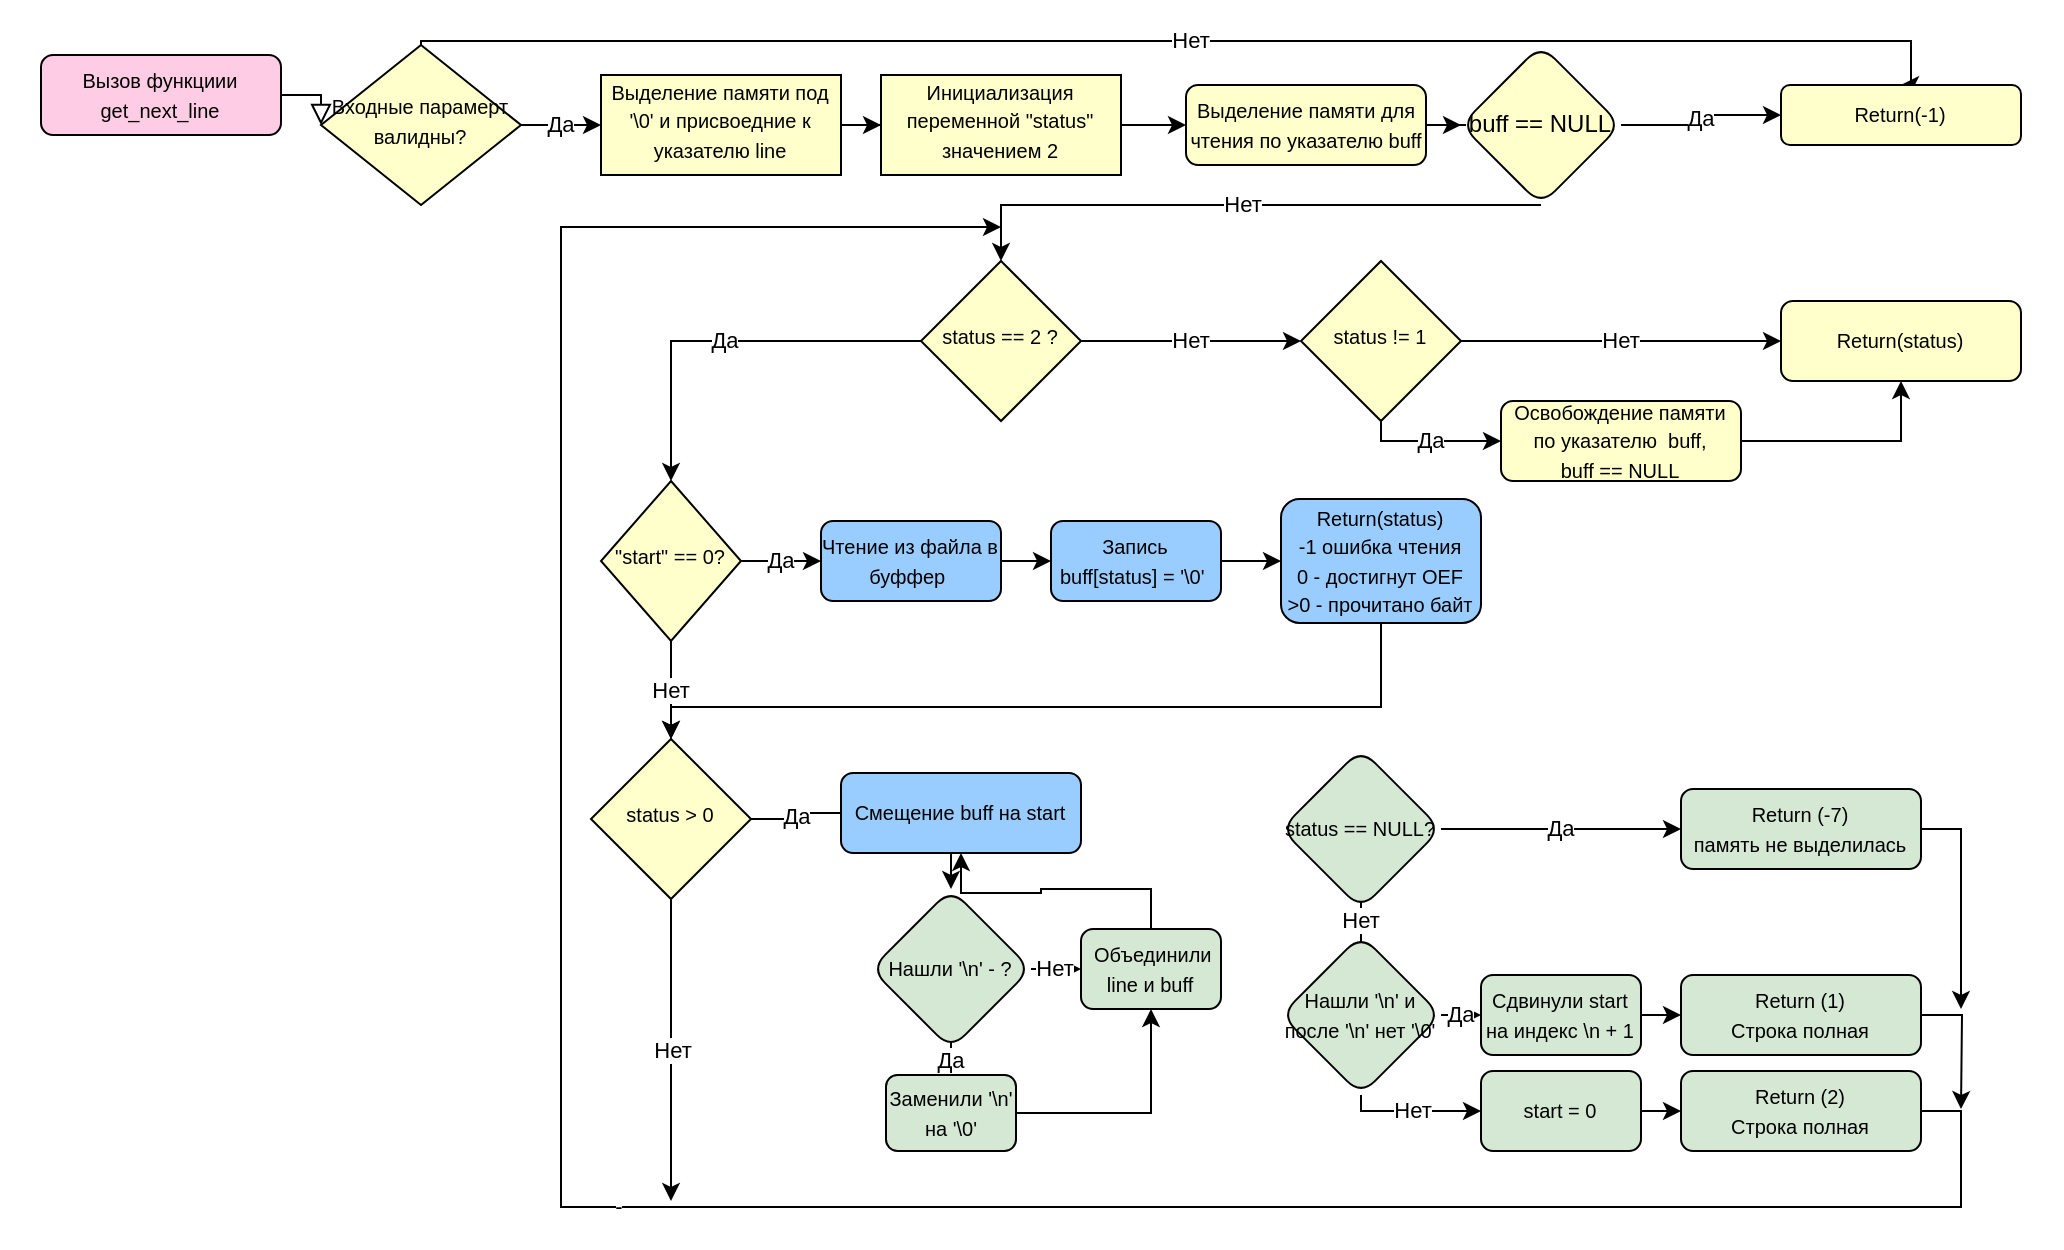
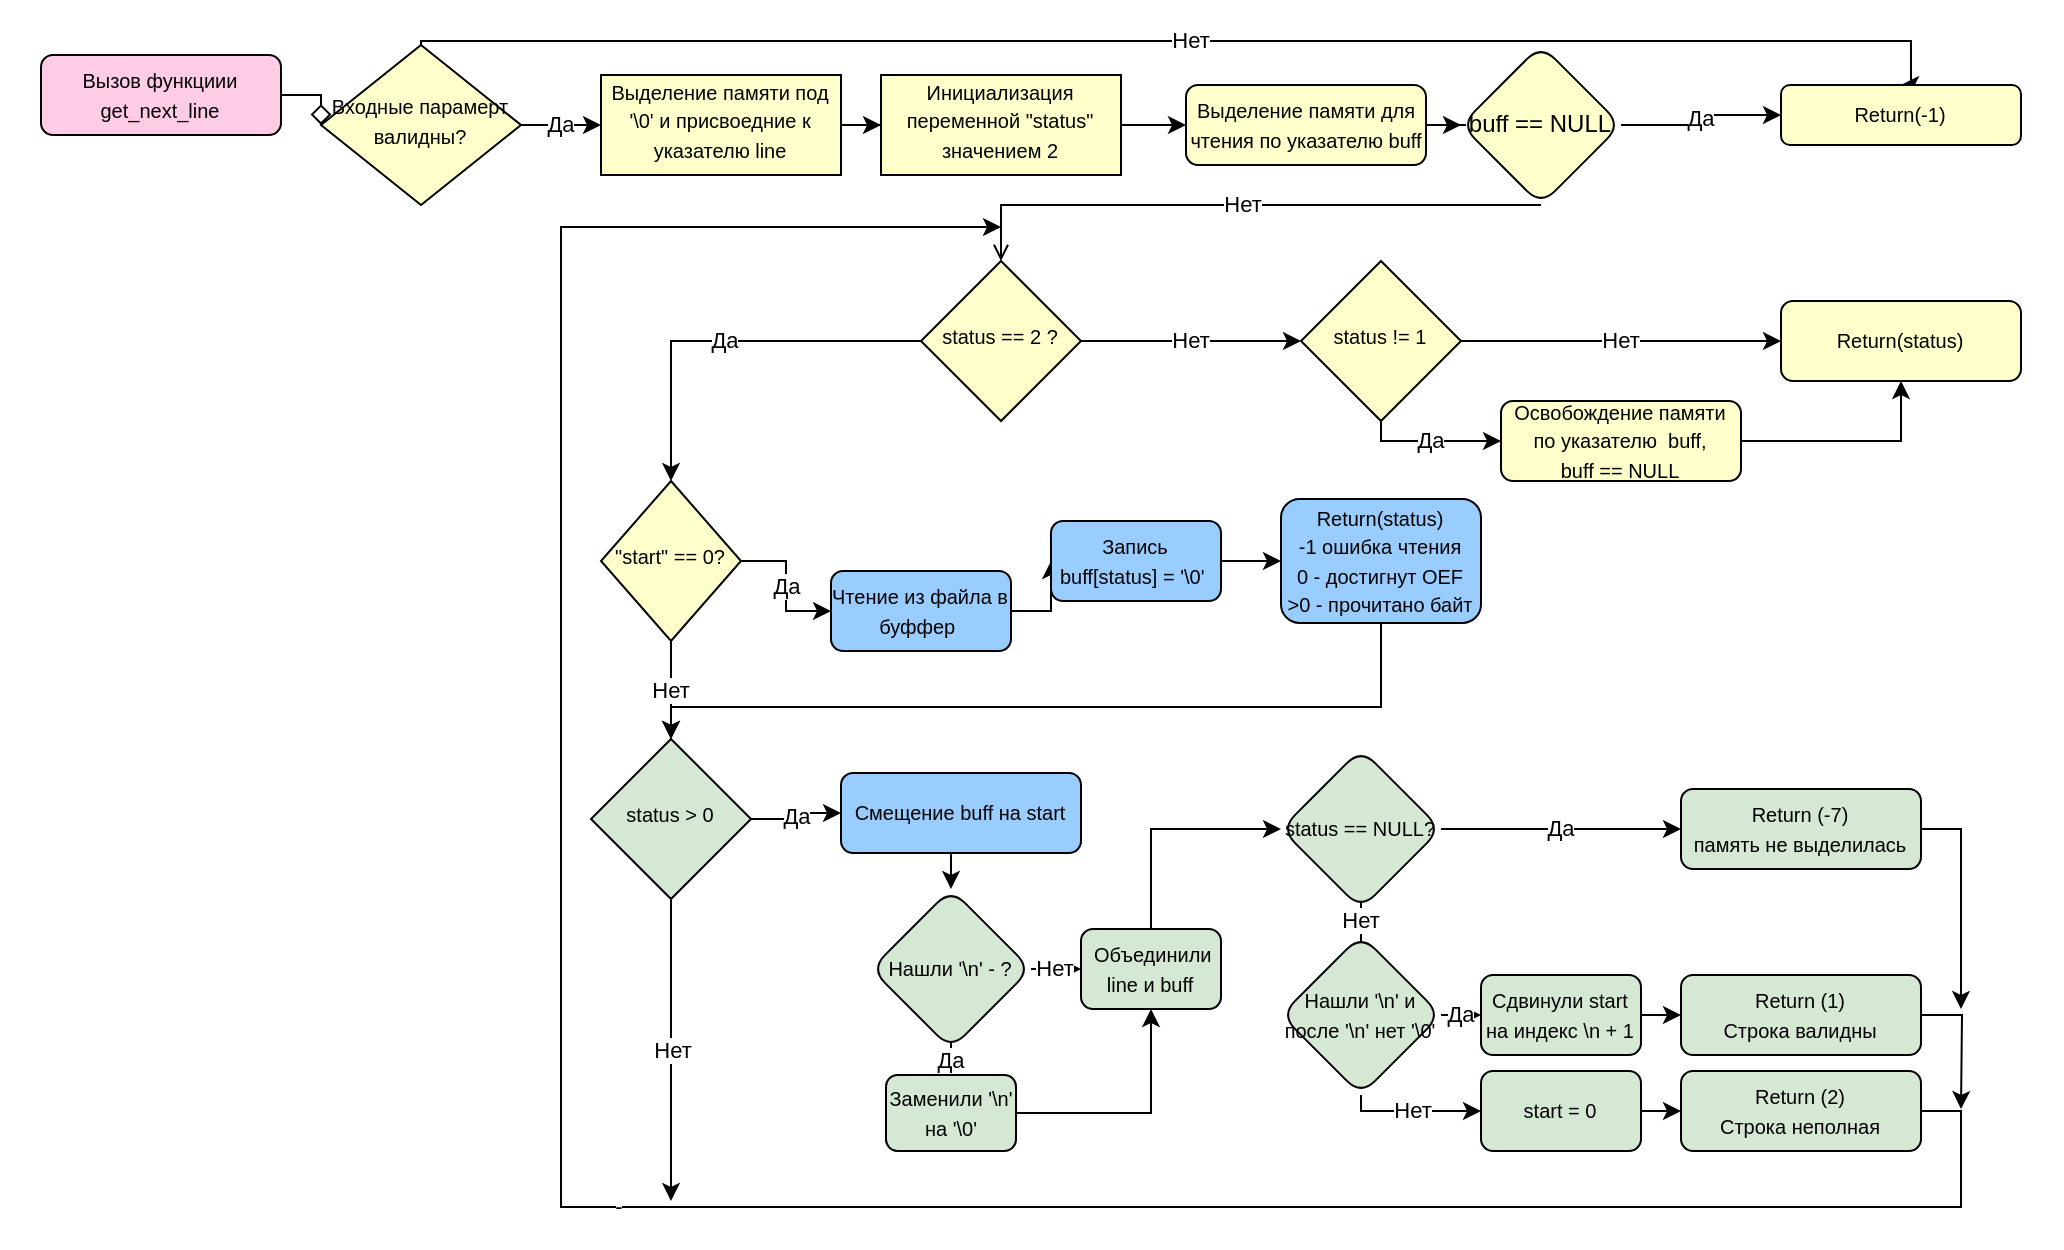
- <mxCell id="2" value="" style="rounded=0;html=1;jettySize=auto;orthogonalLoop=1;fontSize=11;endArrow=block;endFill=0;endSize=8;strokeWidth=1;shadow=0;labelBackgroundColor=none;edgeStyle=orthogonalEdgeStyle;" parent="1" source="3" target="6" edge="1"><mxGeometry relative="1" as="geometry" /></mxCell>
+ <mxCell id="2" value="" style="rounded=0;html=1;jettySize=auto;orthogonalLoop=1;fontSize=11;endArrow=diamond;endFill=0;endSize=8;strokeWidth=1;shadow=0;labelBackgroundColor=none;edgeStyle=orthogonalEdgeStyle;" parent="1" source="3" target="6" edge="1"><mxGeometry relative="1" as="geometry" /></mxCell>
- <mxCell id="59" value="Нет" style="edgeStyle=orthogonalEdgeStyle;rounded=0;orthogonalLoop=1;jettySize=auto;html=1;exitX=0.5;exitY=1;exitDx=0;exitDy=0;" edge="1" parent="1" source="60" target="11"><mxGeometry relative="1" as="geometry"><mxPoint x="762" y="110.04" as="sourcePoint" /><Array as="points"><mxPoint x="500" y="102" /></Array></mxGeometry></mxCell>
+ <mxCell id="59" value="Нет" style="edgeStyle=orthogonalEdgeStyle;rounded=0;orthogonalLoop=1;jettySize=auto;html=1;exitX=0.5;exitY=1;exitDx=0;exitDy=0;endArrow=open;" edge="1" parent="1" source="60" target="11"><mxGeometry relative="1" as="geometry"><mxPoint x="762" y="110.04" as="sourcePoint" /><Array as="points"><mxPoint x="500" y="102" /></Array></mxGeometry></mxCell>
- <mxCell id="20" value="&lt;span style=&quot;font-size: 10px&quot;&gt;Чтение из файла в буффер&amp;nbsp;&lt;/span&gt;" style="rounded=1;whiteSpace=wrap;html=1;fontSize=12;glass=0;strokeWidth=1;shadow=0;fillColor=#99CCFF;" parent="1" vertex="1"><mxGeometry x="410" y="260" width="90" height="40" as="geometry" /></mxCell>
+ <mxCell id="20" value="&lt;span style=&quot;font-size: 10px&quot;&gt;Чтение из файла в буффер&amp;nbsp;&lt;/span&gt;" style="rounded=1;whiteSpace=wrap;html=1;fontSize=12;glass=0;strokeWidth=1;shadow=0;fillColor=#99CCFF;" parent="1" vertex="1"><mxGeometry x="415" y="285" width="90" height="40" as="geometry" /></mxCell>
- <mxCell id="46" value="Да" style="edgeStyle=orthogonalEdgeStyle;rounded=0;orthogonalLoop=1;jettySize=auto;html=1;exitX=1;exitY=0.5;exitDx=0;exitDy=0;entryX=0;entryY=0.5;entryDx=0;entryDy=0;endArrow=none;" parent="1" source="47" target="49" edge="1"><mxGeometry relative="1" as="geometry"><mxPoint x="375" y="427" as="sourcePoint" /></mxGeometry></mxCell>
+ <mxCell id="46" value="Да" style="edgeStyle=orthogonalEdgeStyle;rounded=0;orthogonalLoop=1;jettySize=auto;html=1;exitX=1;exitY=0.5;exitDx=0;exitDy=0;entryX=0;entryY=0.5;entryDx=0;entryDy=0;" parent="1" source="47" target="49" edge="1"><mxGeometry relative="1" as="geometry"><mxPoint x="375" y="427" as="sourcePoint" /></mxGeometry></mxCell>
- <mxCell id="47" value="&lt;span style=&quot;font-size: 10px&quot;&gt;status &amp;gt; 0&lt;/span&gt;" style="rhombus;whiteSpace=wrap;html=1;shadow=0;strokeWidth=1;spacing=6;spacingTop=-4;fillColor=#FFFFCC;" parent="1" vertex="1"><mxGeometry x="295" y="369" width="80" height="80" as="geometry" /></mxCell>
+ <mxCell id="47" value="&lt;span style=&quot;font-size: 10px&quot;&gt;status &amp;gt; 0&lt;/span&gt;" style="rhombus;whiteSpace=wrap;html=1;shadow=0;strokeWidth=1;spacing=6;spacingTop=-4;fillColor=#d5e8d4;" parent="1" vertex="1"><mxGeometry x="295" y="369" width="80" height="80" as="geometry" /></mxCell>
- <mxCell id="30" style="edgeStyle=orthogonalEdgeStyle;rounded=0;orthogonalLoop=1;jettySize=auto;html=1;exitX=0.5;exitY=0;exitDx=0;exitDy=0;" parent="1" source="31" target="49" edge="1"><mxGeometry relative="1" as="geometry" /></mxCell>
+ <mxCell id="30" style="edgeStyle=orthogonalEdgeStyle;rounded=0;orthogonalLoop=1;jettySize=auto;html=1;exitX=0.5;exitY=0;exitDx=0;exitDy=0;entryX=0;entryY=0.5;entryDx=0;entryDy=0;" parent="1" source="31" target="35" edge="1"><mxGeometry relative="1" as="geometry" /></mxCell>
- <mxCell id="44" value="&lt;span style=&quot;font-size: 10px&quot;&gt;Return (1)&lt;br&gt;Строка полная&lt;br&gt;&lt;/span&gt;" style="rounded=1;whiteSpace=wrap;html=1;fontSize=12;glass=0;strokeWidth=1;shadow=0;fillColor=#D5E8D4;" parent="1" vertex="1"><mxGeometry x="840" y="487" width="120" height="40" as="geometry" /></mxCell>
+ <mxCell id="44" value="&lt;span style=&quot;font-size: 10px&quot;&gt;Return (1)&lt;br&gt;Строка валидны&lt;br&gt;&lt;/span&gt;" style="rounded=1;whiteSpace=wrap;html=1;fontSize=12;glass=0;strokeWidth=1;shadow=0;fillColor=#D5E8D4;" parent="1" vertex="1"><mxGeometry x="840" y="487" width="120" height="40" as="geometry" /></mxCell>
- <mxCell id="42" value="&lt;span style=&quot;font-size: 10px&quot;&gt;Return (2)&lt;br&gt;Строка полная&lt;br&gt;&lt;/span&gt;" style="rounded=1;whiteSpace=wrap;html=1;fontSize=12;glass=0;strokeWidth=1;shadow=0;fillColor=#D5E8D4;" parent="1" vertex="1"><mxGeometry x="840" y="535" width="120" height="40" as="geometry" /></mxCell>
+ <mxCell id="42" value="&lt;span style=&quot;font-size: 10px&quot;&gt;Return (2)&lt;br&gt;Строка неполная&lt;br&gt;&lt;/span&gt;" style="rounded=1;whiteSpace=wrap;html=1;fontSize=12;glass=0;strokeWidth=1;shadow=0;fillColor=#D5E8D4;" parent="1" vertex="1"><mxGeometry x="840" y="535" width="120" height="40" as="geometry" /></mxCell>
